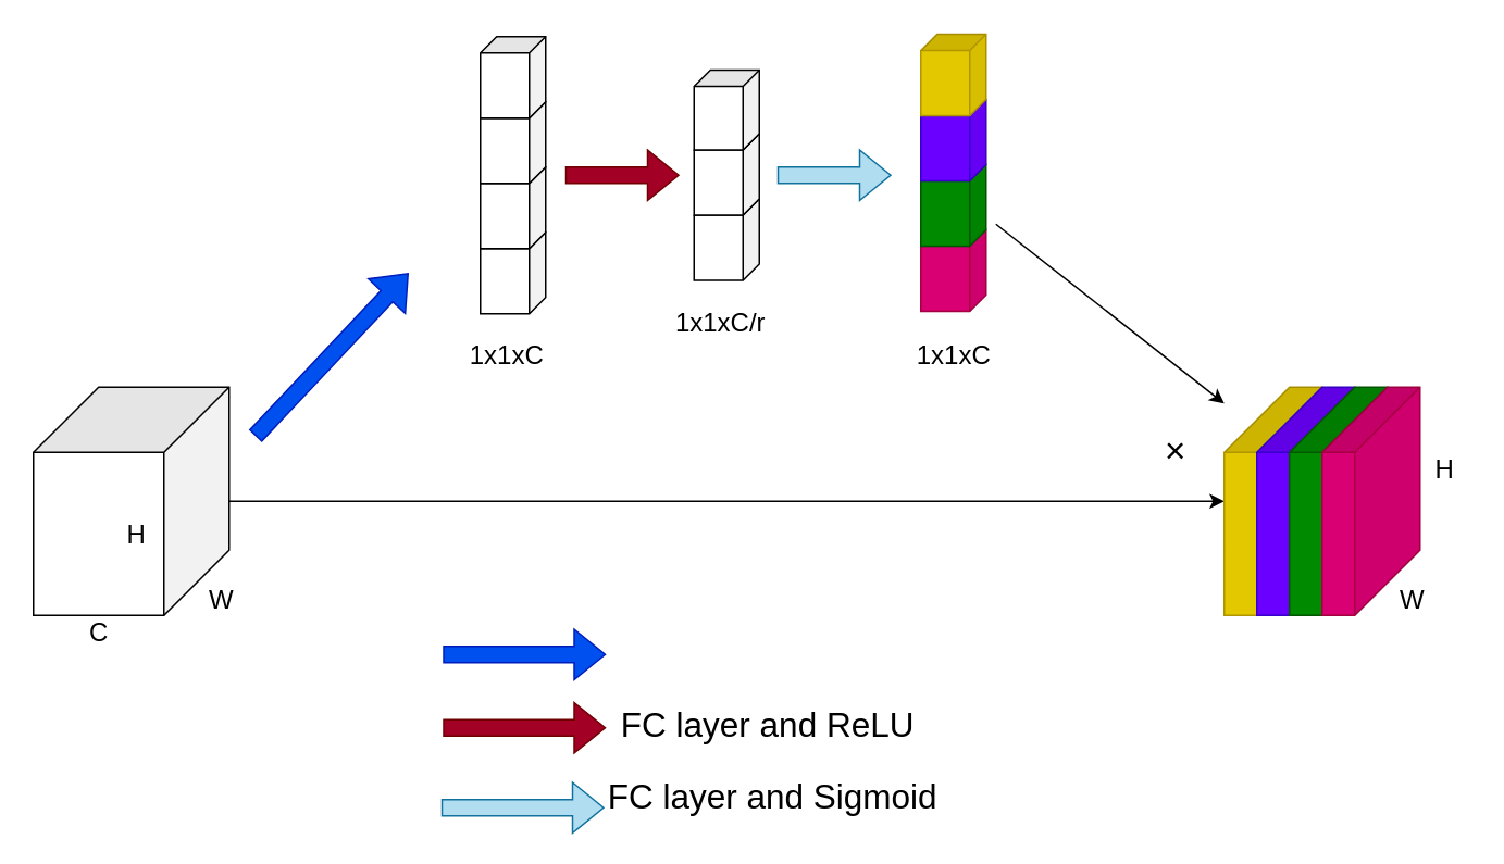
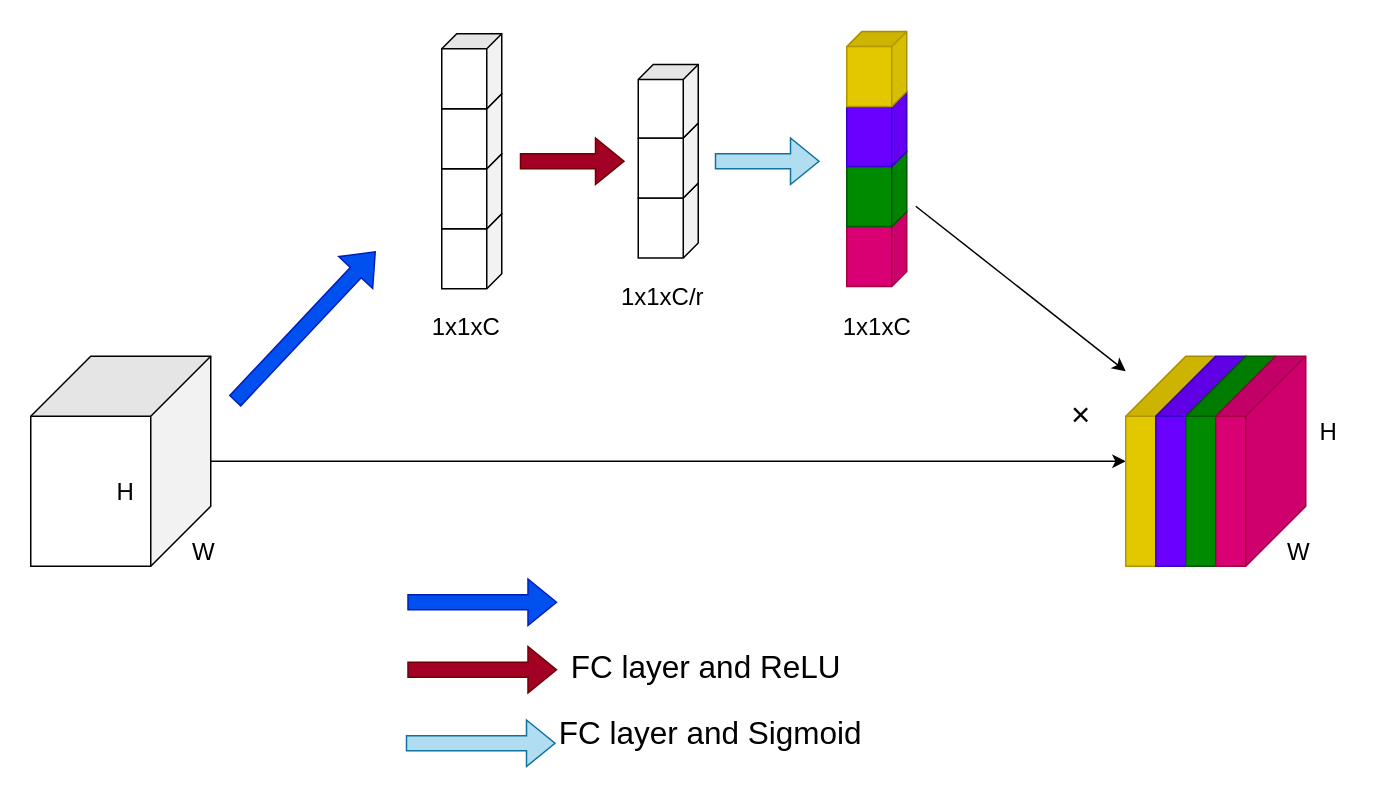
- <mxCell id="13" value="&lt;font style=&quot;font-size: 16px&quot;&gt;C&lt;/font&gt;" style="text;html=1;align=center;verticalAlign=middle;resizable=0;points=[];autosize=1;strokeColor=none;fillColor=none;strokeWidth=4;perimeterSpacing=0;" parent="11" vertex="1"><mxGeometry x="25" y="140" width="30" height="20" as="geometry" /></mxCell>
